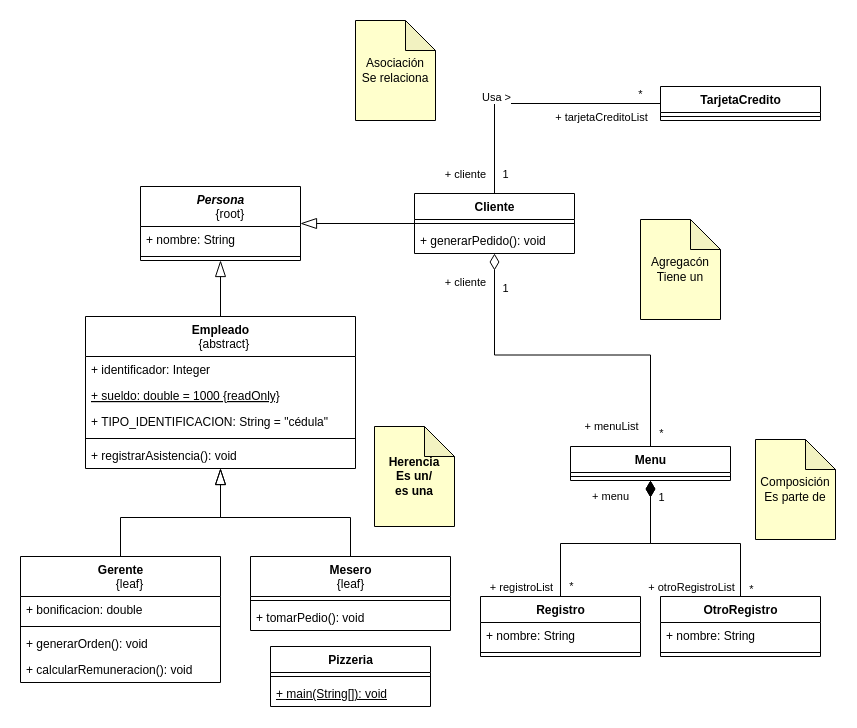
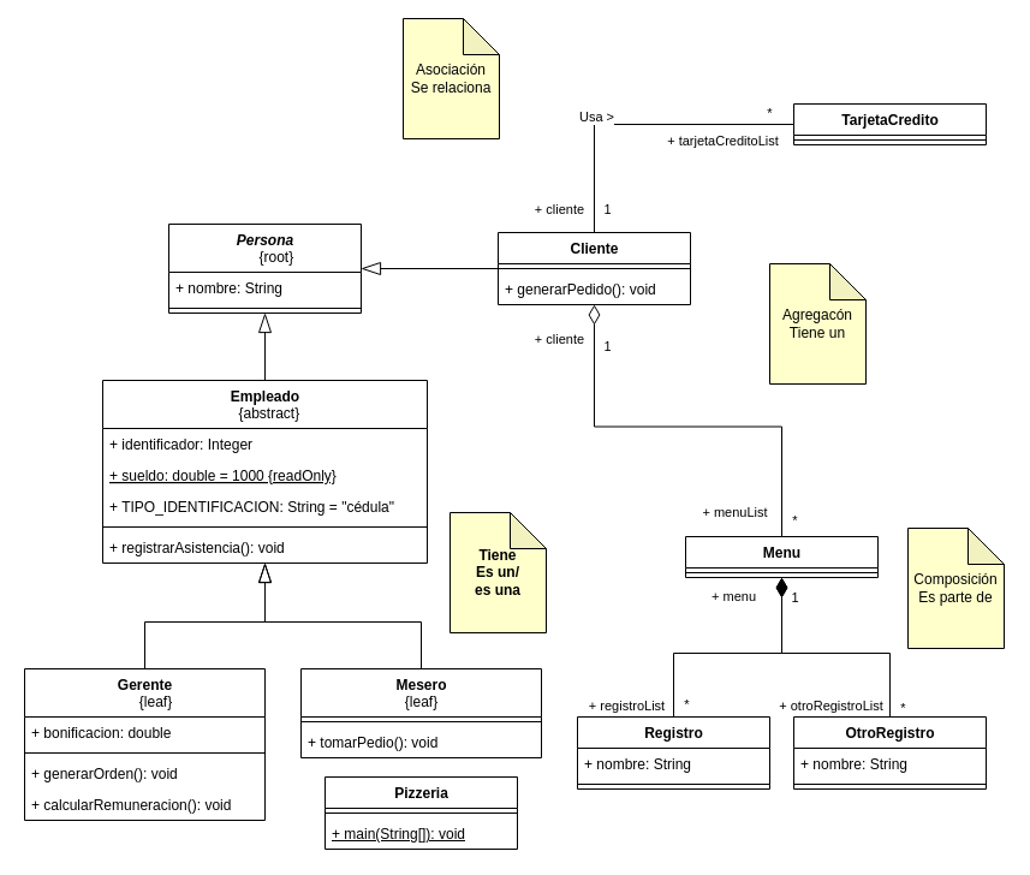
- <mxCell id="57" value="Asociación&lt;br&gt;Se relaciona" style="shape=note;whiteSpace=wrap;html=1;backgroundOutline=1;darkOpacity=0.05;fillColor=#FFFFCC;" vertex="1" parent="1"><mxGeometry x="355" y="20" width="80" height="100" as="geometry" /></mxCell>
+ <mxCell id="57" value="Asociación&lt;br&gt;Se relaciona" style="shape=note;whiteSpace=wrap;html=1;backgroundOutline=1;darkOpacity=0.05;fillColor=#FFFFCC;" vertex="1" parent="1"><mxGeometry x="335" y="15" width="80" height="100" as="geometry" /></mxCell>
- <mxCell id="60" value="&lt;span style=&quot;font-weight: 700;&quot;&gt;Herencia&lt;br&gt;Es un/&lt;/span&gt;&lt;br style=&quot;font-weight: 700;&quot;&gt;&lt;span style=&quot;font-weight: 700;&quot;&gt;es una&lt;/span&gt;" style="shape=note;whiteSpace=wrap;html=1;backgroundOutline=1;darkOpacity=0.05;fillColor=#FFFFCC;" vertex="1" parent="1"><mxGeometry x="374" y="426" width="80" height="100" as="geometry" /></mxCell>
+ <mxCell id="60" value="&lt;span style=&quot;font-weight: 700;&quot;&gt;Tiene&lt;br&gt;Es un/&lt;/span&gt;&lt;br style=&quot;font-weight: 700;&quot;&gt;&lt;span style=&quot;font-weight: 700;&quot;&gt;es una&lt;/span&gt;" style="shape=note;whiteSpace=wrap;html=1;backgroundOutline=1;darkOpacity=0.05;fillColor=#FFFFCC;" vertex="1" parent="1"><mxGeometry x="374" y="426" width="80" height="100" as="geometry" /></mxCell>
